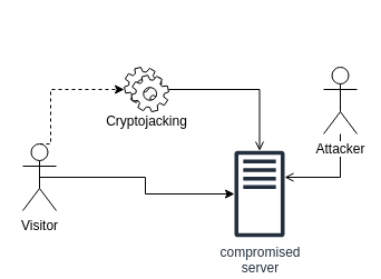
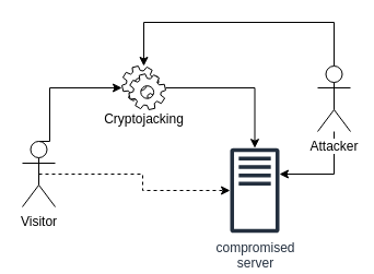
+ <mxCell id="4" value="" style="edgeStyle=orthogonalEdgeStyle;rounded=0;orthogonalLoop=1;jettySize=auto;html=1;strokeColor=#000000;fontColor=#FF3333;" edge="1" parent="1" source="6" target="3"><mxGeometry relative="1" as="geometry"><mxPoint x="210" y="50" as="targetPoint" /><Array as="points"><mxPoint x="305" y="20" /><mxPoint x="131" y="20" /></Array></mxGeometry></mxCell>
- <mxCell id="7" style="edgeStyle=orthogonalEdgeStyle;rounded=0;orthogonalLoop=1;jettySize=auto;html=1;exitX=0.5;exitY=0;exitDx=0;exitDy=0;exitPerimeter=0;strokeColor=#000000;fontColor=#FF3333;dashed=1;" edge="1" parent="1" source="8" target="3"><mxGeometry relative="1" as="geometry"><mxPoint x="45" y="70" as="targetPoint" /><Array as="points"><mxPoint x="45" y="80" /></Array></mxGeometry></mxCell>
+ <mxCell id="7" style="edgeStyle=orthogonalEdgeStyle;rounded=0;orthogonalLoop=1;jettySize=auto;html=1;exitX=0.5;exitY=0;exitDx=0;exitDy=0;exitPerimeter=0;strokeColor=#000000;fontColor=#FF3333;" edge="1" parent="1" source="8" target="3"><mxGeometry relative="1" as="geometry"><mxPoint x="45" y="70" as="targetPoint" /><Array as="points"><mxPoint x="45" y="80" /></Array></mxGeometry></mxCell>
- <mxCell id="2" value="" style="edgeStyle=orthogonalEdgeStyle;rounded=0;orthogonalLoop=1;jettySize=auto;html=1;strokeColor=#000000;fontColor=#FF3333;endArrow=open;" edge="1" parent="1" source="3" target="9"><mxGeometry relative="1" as="geometry"><mxPoint x="200" y="270" as="targetPoint" /></mxGeometry></mxCell>
+ <mxCell id="2" value="" style="edgeStyle=orthogonalEdgeStyle;rounded=0;orthogonalLoop=1;jettySize=auto;html=1;strokeColor=#000000;fontColor=#FF3333;" edge="1" parent="1" source="3" target="9"><mxGeometry relative="1" as="geometry"><mxPoint x="200" y="270" as="targetPoint" /></mxGeometry></mxCell>
- <mxCell id="11" style="edgeStyle=orthogonalEdgeStyle;rounded=0;orthogonalLoop=1;jettySize=auto;html=1;exitX=0.5;exitY=0.5;exitDx=0;exitDy=0;exitPerimeter=0;strokeColor=#000000;" edge="1" parent="1" source="8" target="9"><mxGeometry relative="1" as="geometry"><mxPoint x="45" y="159" as="sourcePoint" /><mxPoint x="210" y="159" as="targetPoint" /></mxGeometry></mxCell>
+ <mxCell id="11" style="edgeStyle=orthogonalEdgeStyle;rounded=0;orthogonalLoop=1;jettySize=auto;html=1;exitX=0.5;exitY=0.5;exitDx=0;exitDy=0;exitPerimeter=0;strokeColor=#000000;dashed=1;" edge="1" parent="1" source="8" target="9"><mxGeometry relative="1" as="geometry"><mxPoint x="45" y="159" as="sourcePoint" /><mxPoint x="210" y="159" as="targetPoint" /></mxGeometry></mxCell>
- <mxCell id="5" value="" style="edgeStyle=orthogonalEdgeStyle;rounded=0;orthogonalLoop=1;jettySize=auto;html=1;strokeColor=#000000;fontColor=#FF3333;endArrow=open;" edge="1" parent="1" source="6" target="9"><mxGeometry relative="1" as="geometry"><mxPoint x="305" y="200" as="targetPoint" /><Array as="points"><mxPoint x="305" y="159" /></Array></mxGeometry></mxCell>
+ <mxCell id="5" value="" style="edgeStyle=orthogonalEdgeStyle;rounded=0;orthogonalLoop=1;jettySize=auto;html=1;strokeColor=#000000;fontColor=#FF3333;" edge="1" parent="1" source="6" target="9"><mxGeometry relative="1" as="geometry"><mxPoint x="305" y="200" as="targetPoint" /><Array as="points"><mxPoint x="305" y="159" /></Array></mxGeometry></mxCell>
